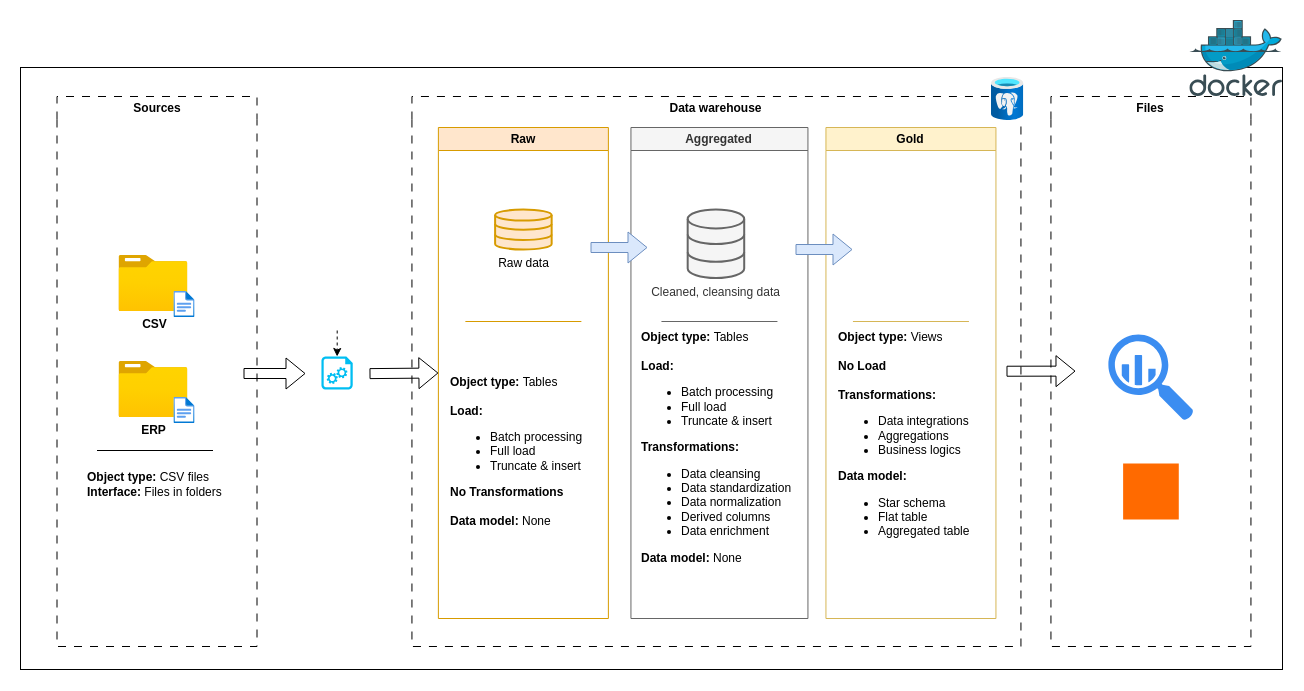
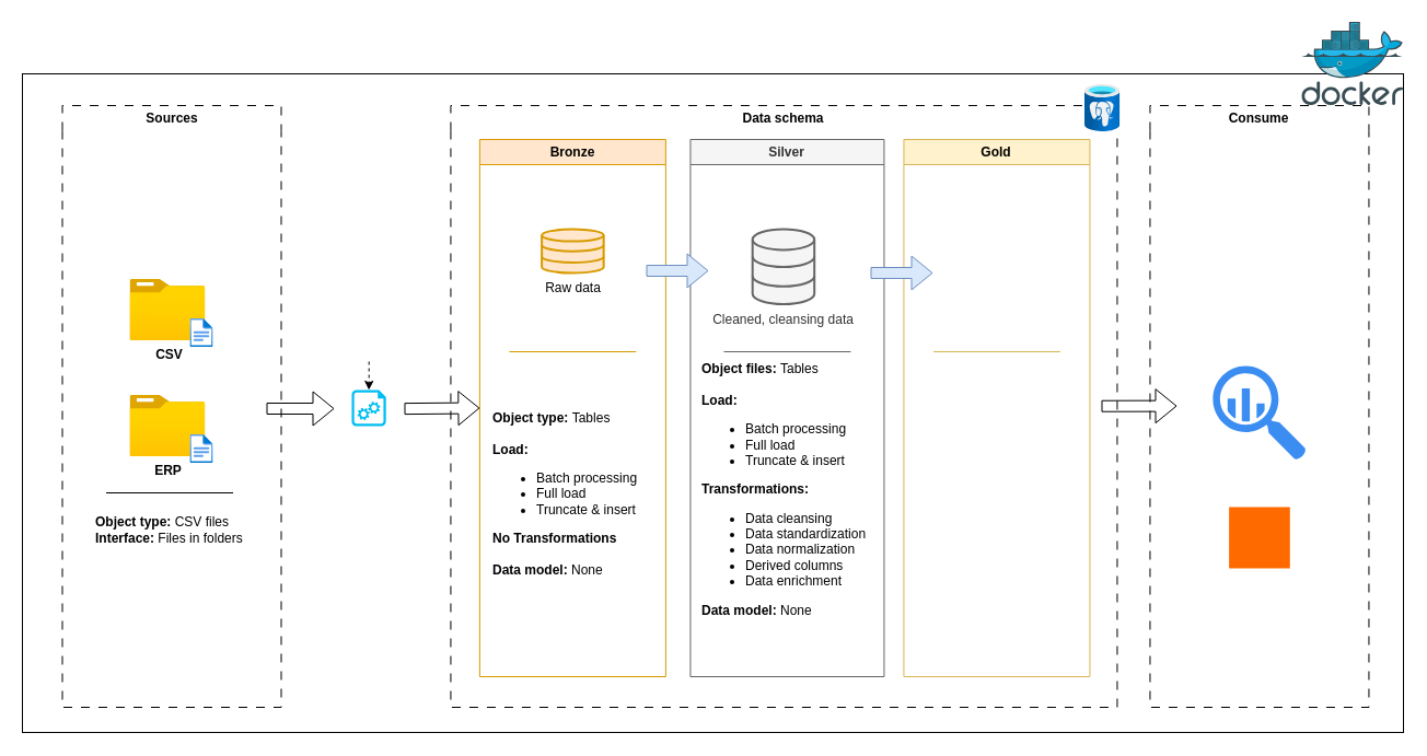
- <mxCell id="16" value="Data warehouse" style="swimlane;whiteSpace=wrap;html=1;swimlaneLine=0;dashed=1;dashPattern=8 8;" vertex="1" parent="1"><mxGeometry x="411.45" y="96" width="609" height="550" as="geometry" /></mxCell>
+ <mxCell id="16" value="Data schema" style="swimlane;whiteSpace=wrap;html=1;swimlaneLine=0;dashed=1;dashPattern=8 8;" vertex="1" parent="1"><mxGeometry x="411.45" y="96" width="609" height="550" as="geometry" /></mxCell>
- <mxCell id="30" value="Files" style="swimlane;whiteSpace=wrap;html=1;swimlaneLine=0;dashed=1;dashPattern=8 8;" vertex="1" parent="1"><mxGeometry x="1050.45" y="96" width="200" height="550" as="geometry" /></mxCell>
+ <mxCell id="30" value="Consume" style="swimlane;whiteSpace=wrap;html=1;swimlaneLine=0;dashed=1;dashPattern=8 8;" vertex="1" parent="1"><mxGeometry x="1050.45" y="96" width="200" height="550" as="geometry" /></mxCell>
- <mxCell id="17" value="Raw" style="swimlane;whiteSpace=wrap;html=1;fillColor=#ffe6cc;strokeColor=#d79b00;" vertex="1" parent="16"><mxGeometry x="26.44" y="31" width="170" height="491" as="geometry"><mxRectangle x="24" y="40" width="73" height="26" as="alternateBounds" /></mxGeometry></mxCell>
+ <mxCell id="17" value="Bronze" style="swimlane;whiteSpace=wrap;html=1;fillColor=#ffe6cc;strokeColor=#d79b00;" vertex="1" parent="16"><mxGeometry x="26.44" y="31" width="170" height="491" as="geometry"><mxRectangle x="24" y="40" width="73" height="26" as="alternateBounds" /></mxGeometry></mxCell>
- <mxCell id="21" value="Aggregated" style="swimlane;whiteSpace=wrap;html=1;fillColor=#f5f5f5;strokeColor=#666666;fontColor=#333333;" vertex="1" parent="16"><mxGeometry x="219" y="31" width="177" height="491" as="geometry" /></mxCell>
+ <mxCell id="21" value="Silver" style="swimlane;whiteSpace=wrap;html=1;fillColor=#f5f5f5;strokeColor=#666666;fontColor=#333333;" vertex="1" parent="16"><mxGeometry x="219" y="31" width="177" height="491" as="geometry" /></mxCell>
- <mxCell id="28" value="&lt;b&gt;Object type:&lt;/b&gt;&amp;nbsp;Views&lt;div&gt;&lt;div&gt;&lt;br&gt;&lt;/div&gt;&lt;div&gt;&lt;b&gt;No Load&lt;/b&gt;&lt;/div&gt;&lt;div&gt;&lt;b&gt;&lt;br&gt;&lt;/b&gt;&lt;/div&gt;&lt;div&gt;&lt;div&gt;&lt;b&gt;Transformations:&lt;/b&gt;&lt;/div&gt;&lt;/div&gt;&lt;div&gt;&lt;ul&gt;&lt;li&gt;Data integrations&lt;/li&gt;&lt;li&gt;Aggregations&lt;/li&gt;&lt;li&gt;Business logics&lt;/li&gt;&lt;/ul&gt;&lt;div&gt;&lt;b&gt;Data model:&lt;/b&gt;&lt;/div&gt;&lt;/div&gt;&lt;div&gt;&lt;ul&gt;&lt;li&gt;Star schema&lt;/li&gt;&lt;li&gt;Flat table&lt;/li&gt;&lt;li&gt;Aggregated table&lt;/li&gt;&lt;/ul&gt;&lt;/div&gt;&lt;/div&gt;" style="text;html=1;align=left;verticalAlign=middle;resizable=0;points=[];autosize=1;strokeColor=none;fillColor=none;" vertex="1" parent="26"><mxGeometry x="10.5" y="196" width="149" height="233" as="geometry" /></mxCell>
- <mxCell id="24" value="&lt;b&gt;Object type:&lt;/b&gt;&amp;nbsp;Tables&lt;div&gt;&lt;br&gt;&lt;/div&gt;&lt;div&gt;&lt;b&gt;Load:&lt;/b&gt;&lt;/div&gt;&lt;div&gt;&lt;ul&gt;&lt;li&gt;Batch processing&lt;/li&gt;&lt;li&gt;Full load&lt;/li&gt;&lt;li&gt;Truncate &amp;amp; insert&lt;/li&gt;&lt;/ul&gt;&lt;div&gt;&lt;b&gt;Transformations:&lt;/b&gt;&lt;/div&gt;&lt;/div&gt;&lt;div&gt;&lt;ul&gt;&lt;li&gt;Data cleansing&lt;/li&gt;&lt;li&gt;Data standardization&lt;/li&gt;&lt;li&gt;Data normalization&lt;/li&gt;&lt;li&gt;Derived columns&lt;/li&gt;&lt;li&gt;Data enrichment&lt;/li&gt;&lt;/ul&gt;&lt;div&gt;&lt;b&gt;Data model:&lt;/b&gt; None&lt;/div&gt;&lt;/div&gt;" style="text;html=1;align=left;verticalAlign=middle;resizable=0;points=[];autosize=1;strokeColor=none;fillColor=none;" vertex="1" parent="21"><mxGeometry x="9" y="196" width="168" height="247" as="geometry" /></mxCell>
+ <mxCell id="24" value="&lt;b&gt;Object files:&lt;/b&gt;&amp;nbsp;Tables&lt;div&gt;&lt;br&gt;&lt;/div&gt;&lt;div&gt;&lt;b&gt;Load:&lt;/b&gt;&lt;/div&gt;&lt;div&gt;&lt;ul&gt;&lt;li&gt;Batch processing&lt;/li&gt;&lt;li&gt;Full load&lt;/li&gt;&lt;li&gt;Truncate &amp;amp; insert&lt;/li&gt;&lt;/ul&gt;&lt;div&gt;&lt;b&gt;Transformations:&lt;/b&gt;&lt;/div&gt;&lt;/div&gt;&lt;div&gt;&lt;ul&gt;&lt;li&gt;Data cleansing&lt;/li&gt;&lt;li&gt;Data standardization&lt;/li&gt;&lt;li&gt;Data normalization&lt;/li&gt;&lt;li&gt;Derived columns&lt;/li&gt;&lt;li&gt;Data enrichment&lt;/li&gt;&lt;/ul&gt;&lt;div&gt;&lt;b&gt;Data model:&lt;/b&gt; None&lt;/div&gt;&lt;/div&gt;" style="text;html=1;align=left;verticalAlign=middle;resizable=0;points=[];autosize=1;strokeColor=none;fillColor=none;" vertex="1" parent="21"><mxGeometry x="9" y="196" width="168" height="247" as="geometry" /></mxCell>
